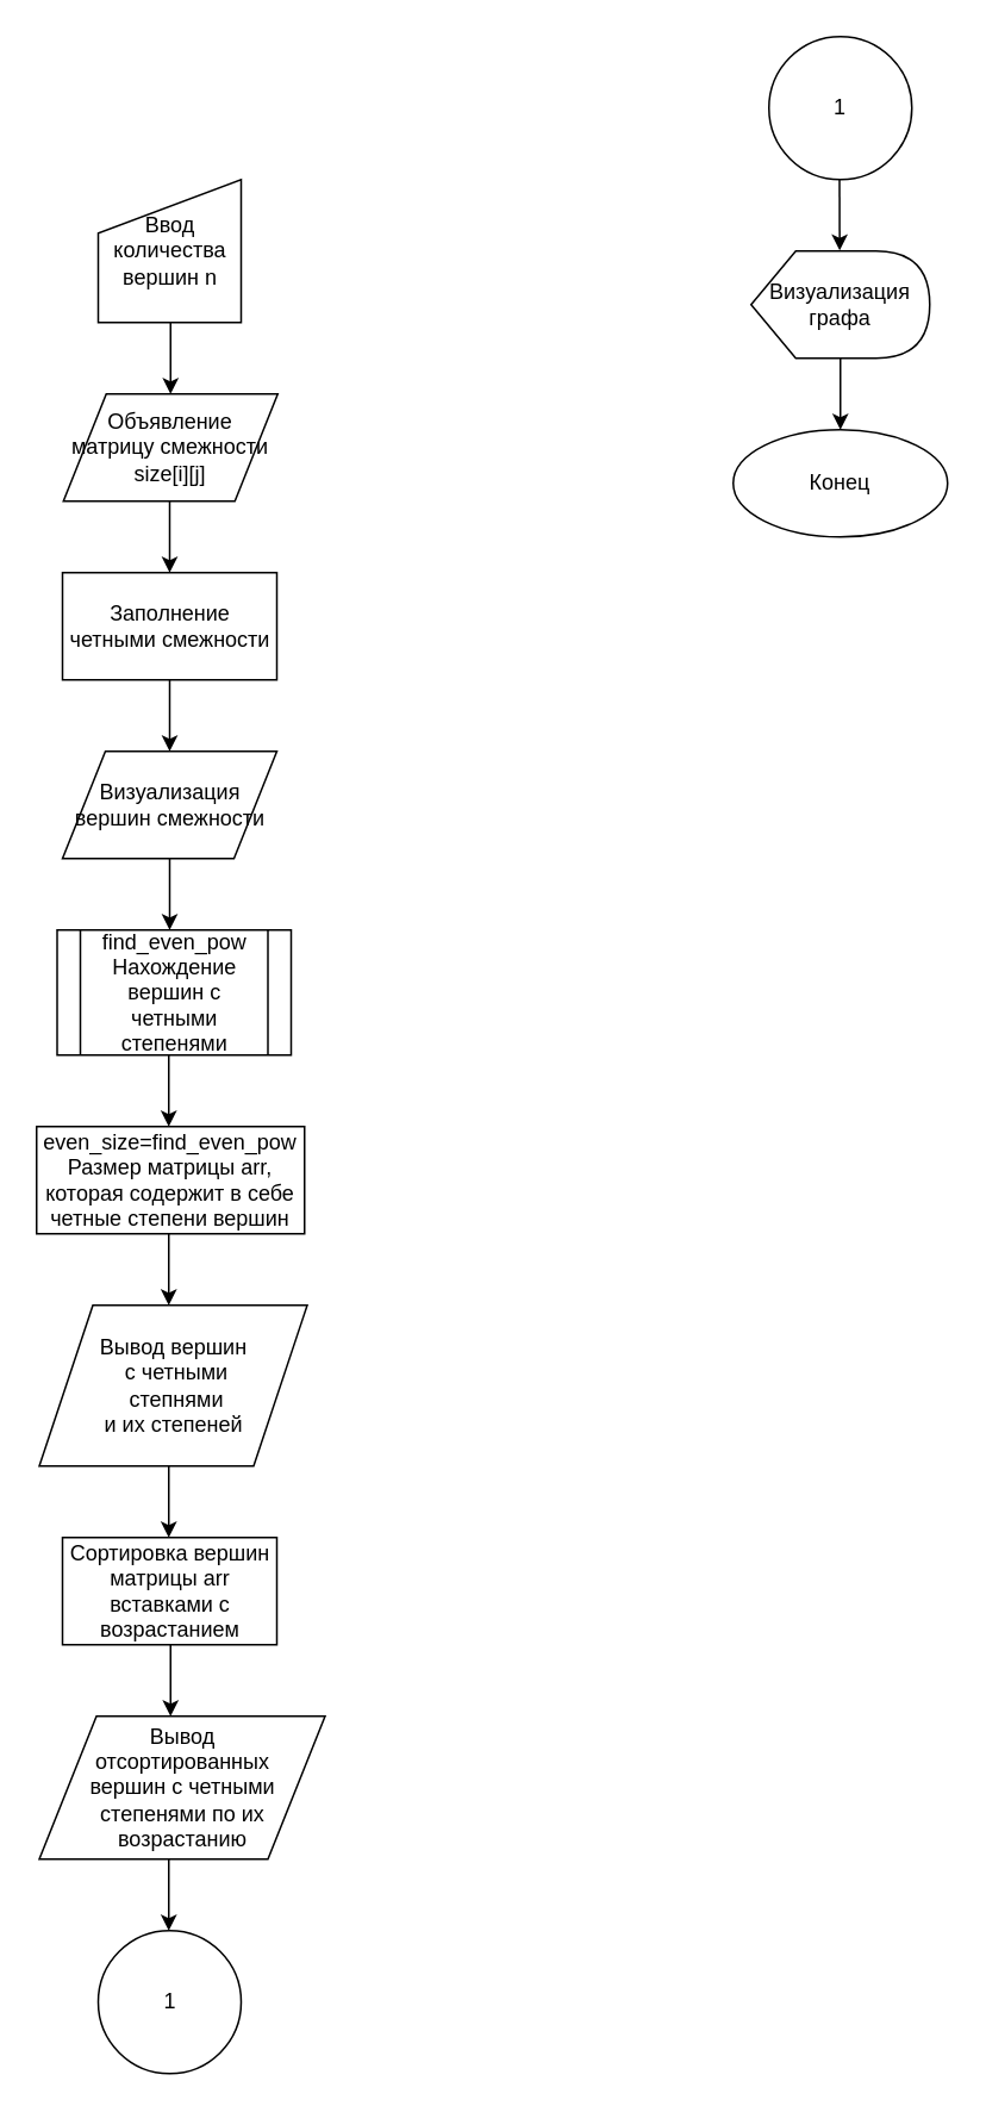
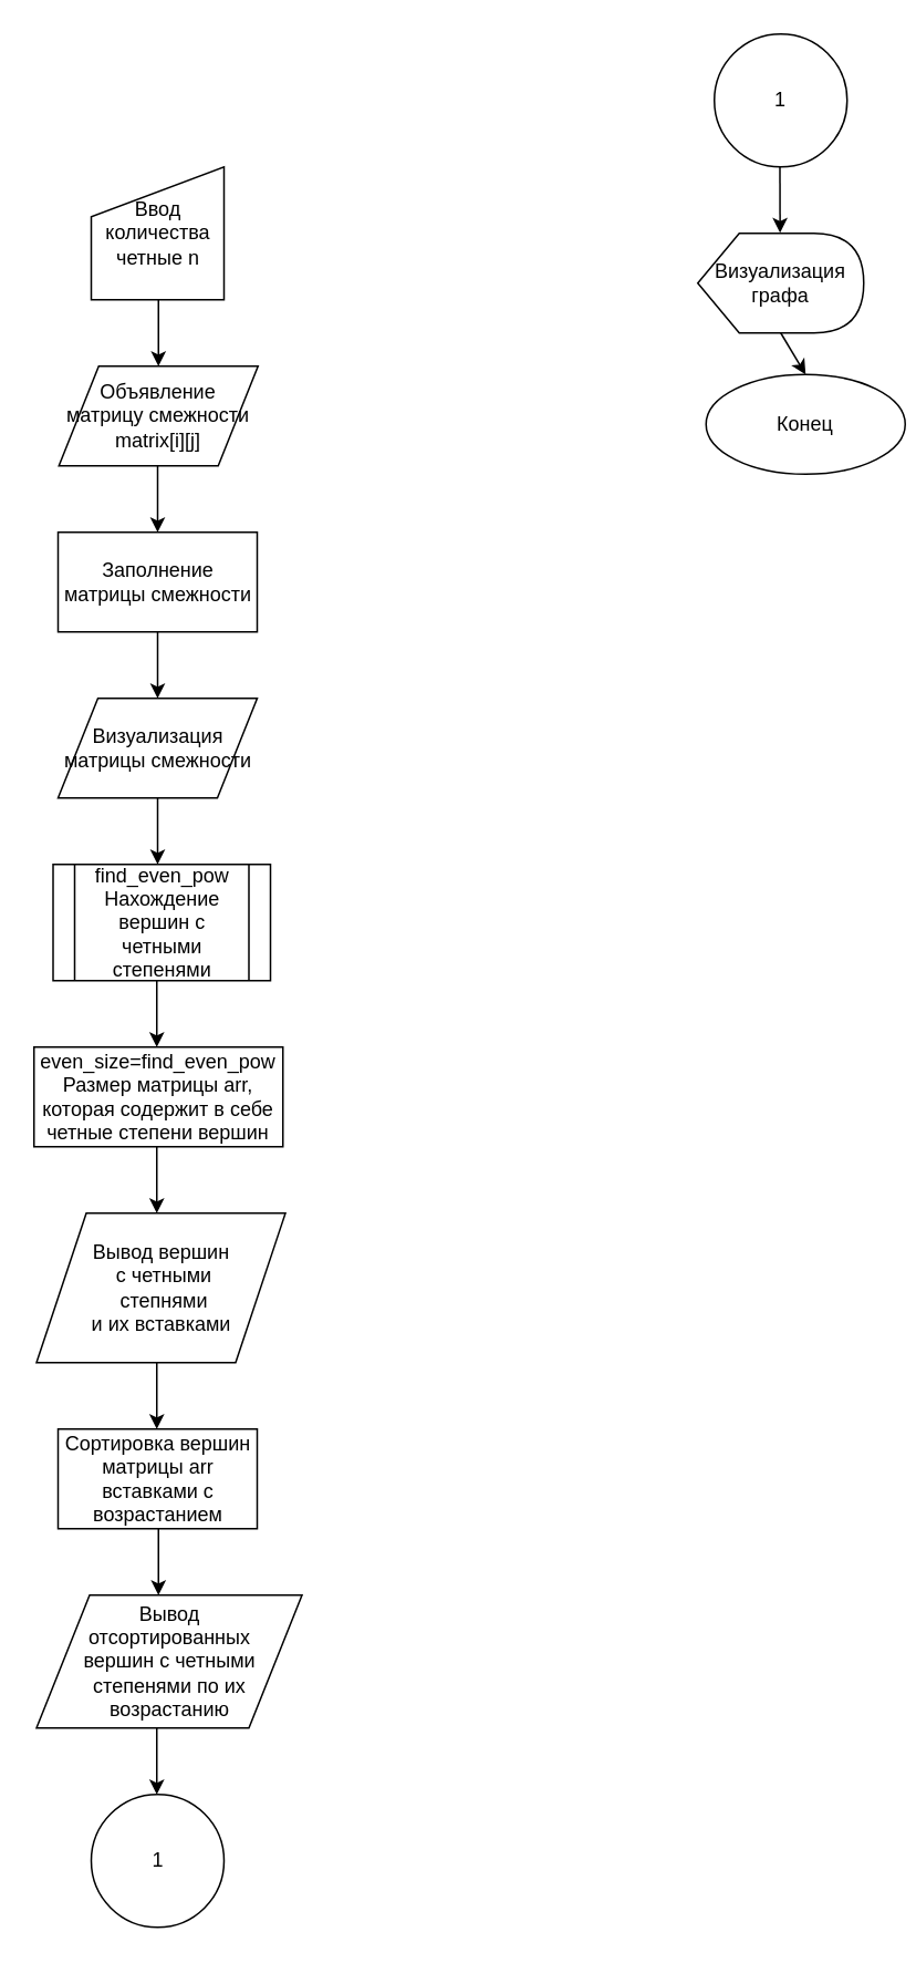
- <mxCell id="2" value="&lt;span style=&quot;white-space: normal&quot;&gt;Ввод количества вершин n&lt;/span&gt;" style="shape=manualInput;whiteSpace=wrap;html=1;" vertex="1" parent="1"><mxGeometry x="54.5" y="100" width="80" height="80" as="geometry" /></mxCell>
+ <mxCell id="2" value="&lt;span style=&quot;white-space: normal&quot;&gt;Ввод количества четные n&lt;/span&gt;" style="shape=manualInput;whiteSpace=wrap;html=1;" vertex="1" parent="1"><mxGeometry x="54.5" y="100" width="80" height="80" as="geometry" /></mxCell>
- <mxCell id="4" value="&lt;span style=&quot;white-space: normal&quot;&gt;Объявление матрицу смежности size[i][j]&lt;/span&gt;" style="shape=parallelogram;perimeter=parallelogramPerimeter;whiteSpace=wrap;html=1;" vertex="1" parent="1"><mxGeometry x="35" y="220" width="120" height="60" as="geometry" /></mxCell>
+ <mxCell id="4" value="&lt;span style=&quot;white-space: normal&quot;&gt;Объявление матрицу смежности matrix[i][j]&lt;/span&gt;" style="shape=parallelogram;perimeter=parallelogramPerimeter;whiteSpace=wrap;html=1;" vertex="1" parent="1"><mxGeometry x="35" y="220" width="120" height="60" as="geometry" /></mxCell>
- <mxCell id="25" value="Конец" style="ellipse;whiteSpace=wrap;html=1;" vertex="1" parent="1"><mxGeometry x="410" y="240" width="120" height="60" as="geometry" /></mxCell>
+ <mxCell id="25" value="Конец" style="ellipse;whiteSpace=wrap;html=1;" vertex="1" parent="1"><mxGeometry x="425" y="225" width="120" height="60" as="geometry" /></mxCell>
- <mxCell id="6" value="&lt;span style=&quot;white-space: normal&quot;&gt;Заполнение четными смежности&lt;/span&gt;" style="rounded=0;whiteSpace=wrap;html=1;" vertex="1" parent="1"><mxGeometry x="34.5" y="320" width="120" height="60" as="geometry" /></mxCell>
+ <mxCell id="6" value="&lt;span style=&quot;white-space: normal&quot;&gt;Заполнение матрицы смежности&lt;/span&gt;" style="rounded=0;whiteSpace=wrap;html=1;" vertex="1" parent="1"><mxGeometry x="34.5" y="320" width="120" height="60" as="geometry" /></mxCell>
- <mxCell id="8" value="&lt;span style=&quot;white-space: normal&quot;&gt;Визуализация вершин смежности&lt;/span&gt;" style="shape=parallelogram;perimeter=parallelogramPerimeter;whiteSpace=wrap;html=1;" vertex="1" parent="1"><mxGeometry x="34.5" y="420" width="120" height="60" as="geometry" /></mxCell>
+ <mxCell id="8" value="&lt;span style=&quot;white-space: normal&quot;&gt;Визуализация матрицы смежности&lt;/span&gt;" style="shape=parallelogram;perimeter=parallelogramPerimeter;whiteSpace=wrap;html=1;" vertex="1" parent="1"><mxGeometry x="34.5" y="420" width="120" height="60" as="geometry" /></mxCell>
- <mxCell id="14" value="&lt;span style=&quot;white-space: normal&quot;&gt;Вывод вершин&lt;br&gt;&amp;nbsp;с четными&lt;br&gt;&amp;nbsp;степнями &lt;br&gt;и их степеней&lt;/span&gt;" style="shape=parallelogram;perimeter=parallelogramPerimeter;whiteSpace=wrap;html=1;" vertex="1" parent="1"><mxGeometry x="21.5" y="730" width="150" height="90" as="geometry" /></mxCell>
+ <mxCell id="14" value="&lt;span style=&quot;white-space: normal&quot;&gt;Вывод вершин&lt;br&gt;&amp;nbsp;с четными&lt;br&gt;&amp;nbsp;степнями &lt;br&gt;и их вставками&lt;/span&gt;" style="shape=parallelogram;perimeter=parallelogramPerimeter;whiteSpace=wrap;html=1;" vertex="1" parent="1"><mxGeometry x="21.5" y="730" width="150" height="90" as="geometry" /></mxCell>
